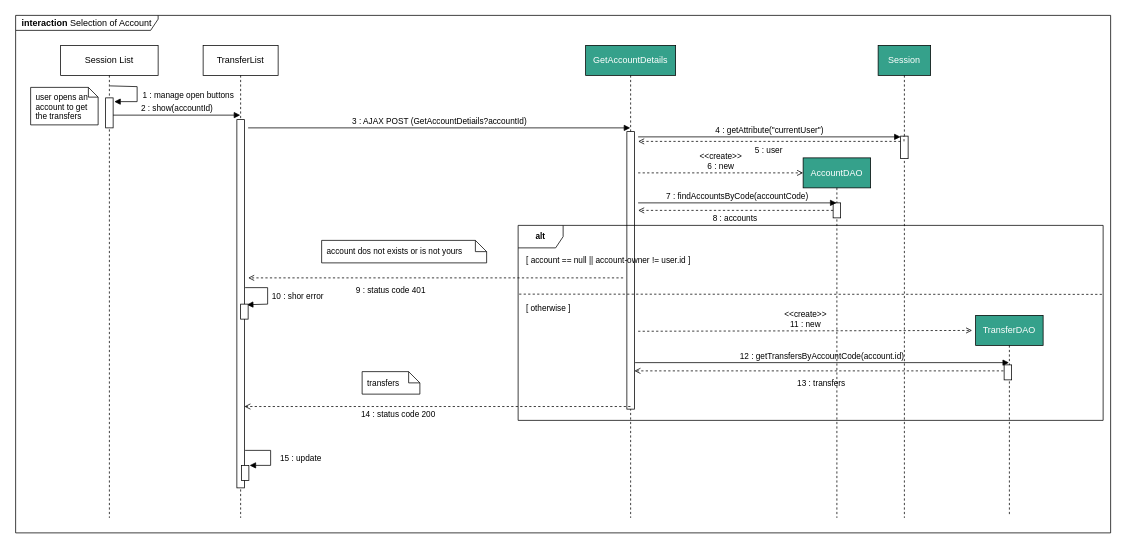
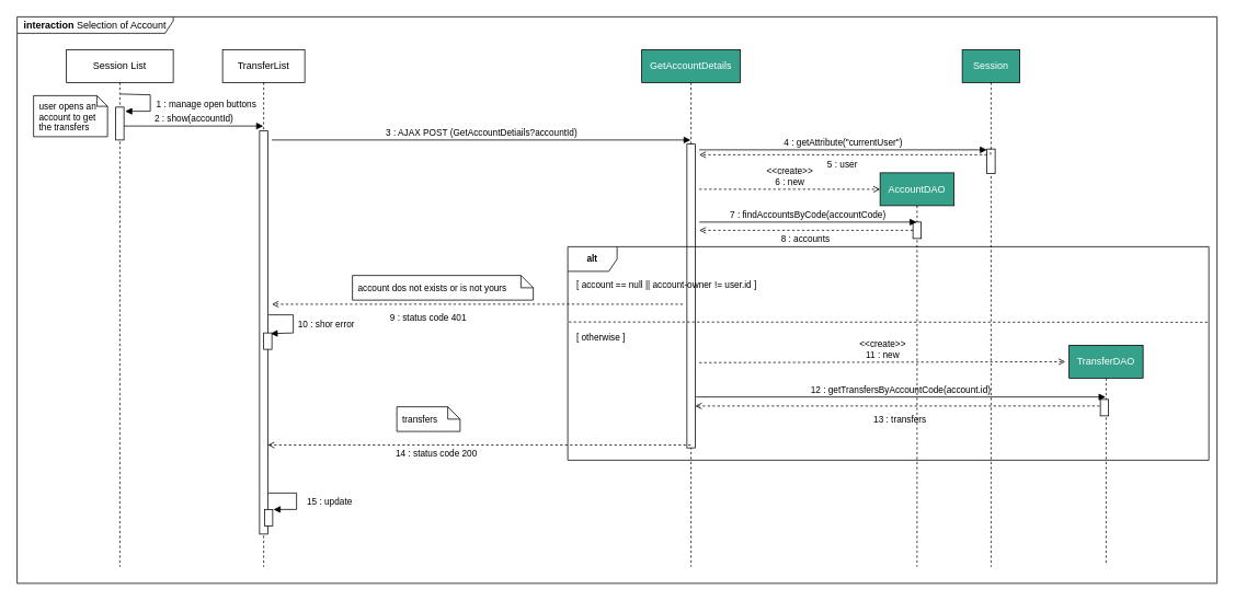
- <mxCell id="39" value="account dos not exists or is not yours" style="shape=note2;boundedLbl=1;whiteSpace=wrap;html=1;size=15;verticalAlign=middle;align=left;spacingLeft=5;fontSize=11;fontColor=#000000;fillColor=#FFFFFF;" vertex="1" parent="1"><mxGeometry x="428" y="320" width="220" height="30" as="geometry" /></mxCell>
+ <mxCell id="39" value="account dos not exists or is not yours" style="shape=note2;boundedLbl=1;whiteSpace=wrap;html=1;size=15;verticalAlign=middle;align=left;spacingLeft=5;fontSize=11;fontColor=#000000;fillColor=#FFFFFF;" vertex="1" parent="1"><mxGeometry x="428" y="335" width="220" height="30" as="geometry" /></mxCell>
